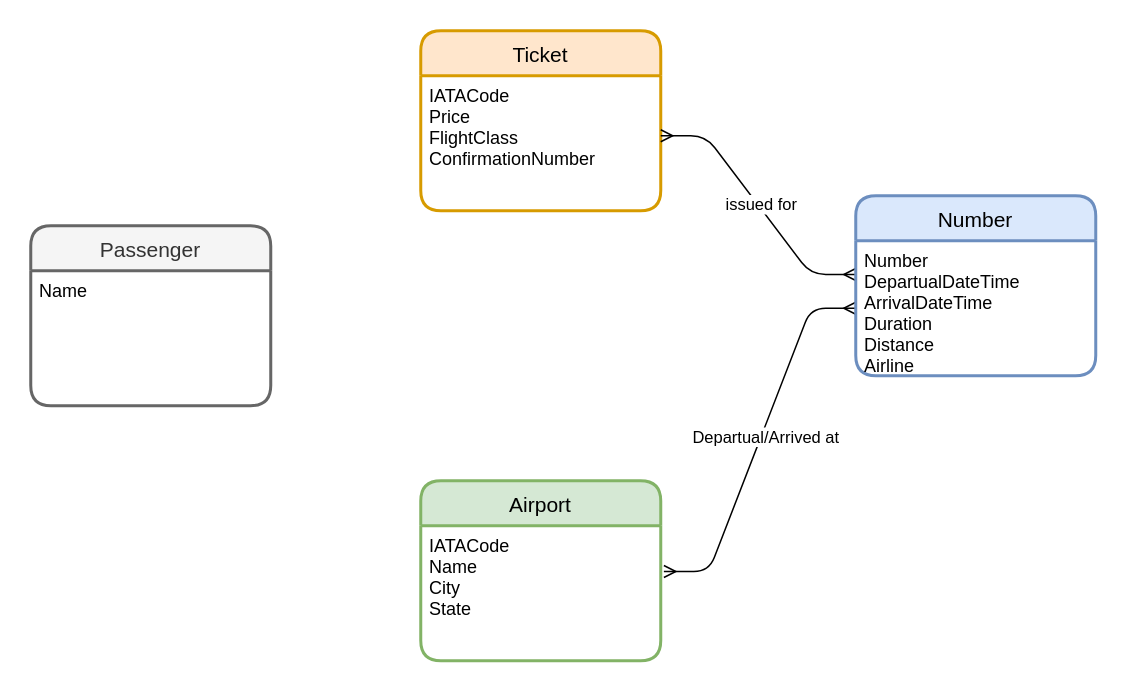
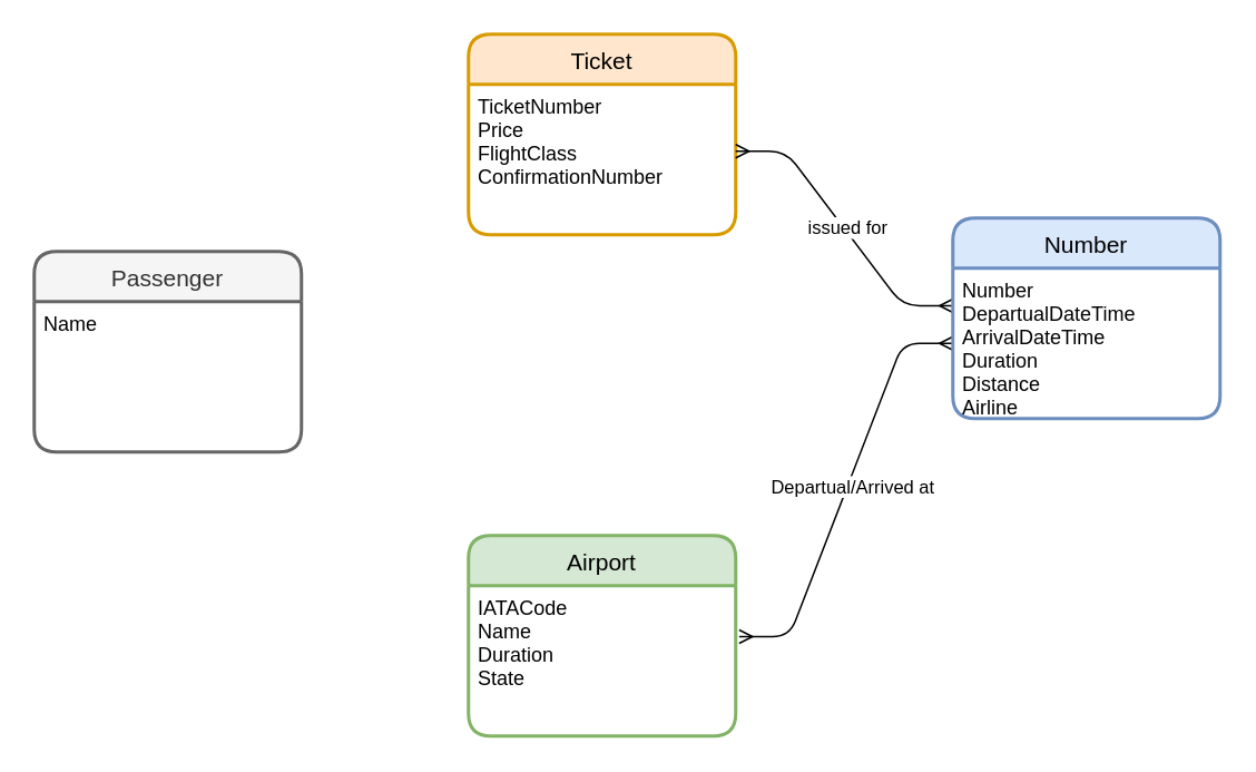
- <mxCell id="7" value="IATACode&#10;Price&#10;FlightClass&#10;ConfirmationNumber&#10;" style="align=left;strokeColor=none;fillColor=none;spacingLeft=4;fontSize=12;verticalAlign=top;resizable=0;rotatable=0;part=1;" parent="4" vertex="1"><mxGeometry y="30" width="160" height="90" as="geometry" /></mxCell>
+ <mxCell id="7" value="TicketNumber&#10;Price&#10;FlightClass&#10;ConfirmationNumber&#10;" style="align=left;strokeColor=none;fillColor=none;spacingLeft=4;fontSize=12;verticalAlign=top;resizable=0;rotatable=0;part=1;" parent="4" vertex="1"><mxGeometry y="30" width="160" height="90" as="geometry" /></mxCell>
- <mxCell id="11" value="IATACode&#10;Name&#10;City&#10;State&#10;" style="align=left;strokeColor=none;fillColor=none;spacingLeft=4;fontSize=12;verticalAlign=top;resizable=0;rotatable=0;part=1;" parent="10" vertex="1"><mxGeometry y="30" width="160" height="90" as="geometry" /></mxCell>
+ <mxCell id="11" value="IATACode&#10;Name&#10;Duration&#10;State&#10;" style="align=left;strokeColor=none;fillColor=none;spacingLeft=4;fontSize=12;verticalAlign=top;resizable=0;rotatable=0;part=1;" parent="10" vertex="1"><mxGeometry y="30" width="160" height="90" as="geometry" /></mxCell>
